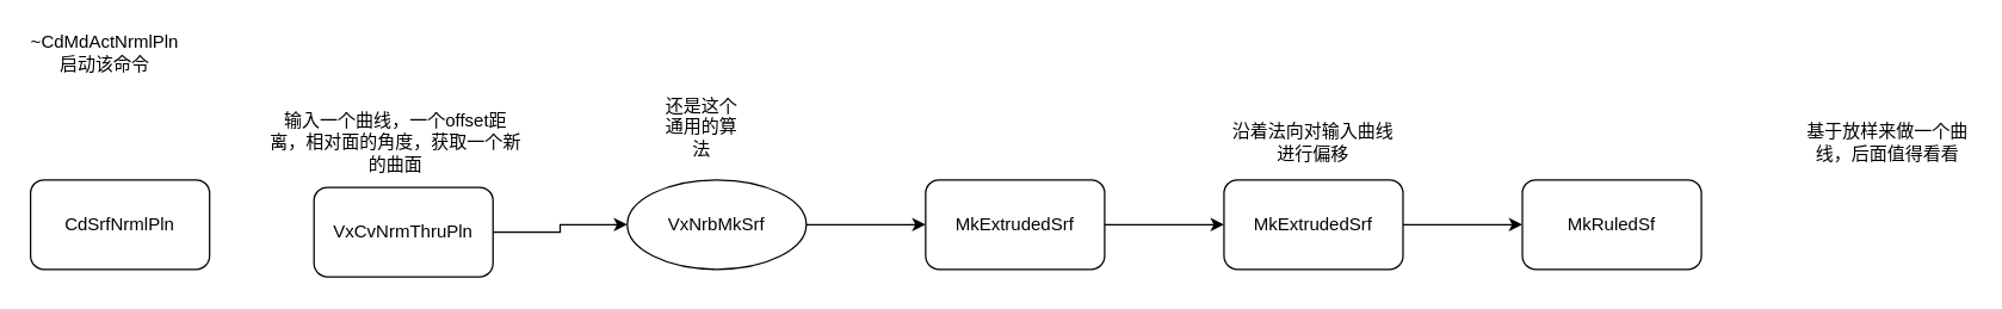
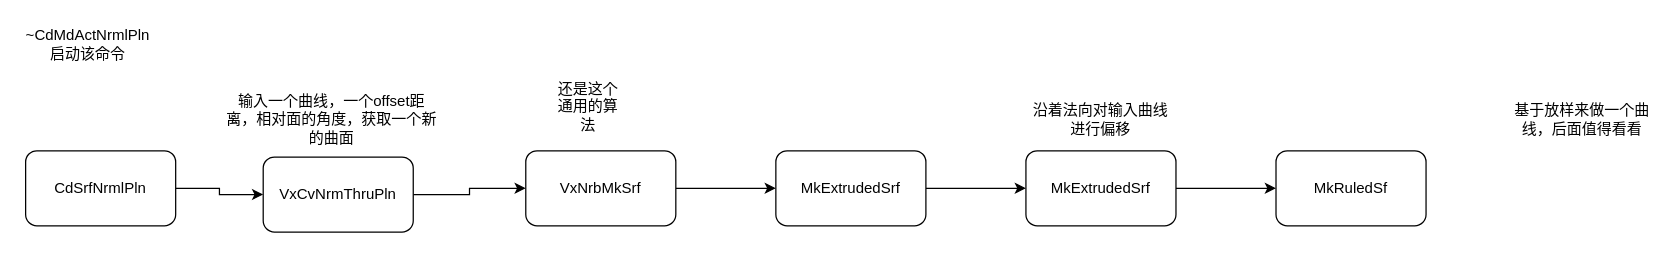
+ <mxCell id="2" value="" style="edgeStyle=orthogonalEdgeStyle;rounded=0;orthogonalLoop=1;jettySize=auto;html=1;" edge="1" parent="1" source="3" target="5"><mxGeometry relative="1" as="geometry" /></mxCell>
- <mxCell id="8" value="VxNrbMkSrf" style="ellipse;whiteSpace=wrap;html=1;" vertex="1" parent="1"><mxGeometry x="420" y="120" width="120" height="60" as="geometry" /></mxCell>
+ <mxCell id="8" value="VxNrbMkSrf" style="whiteSpace=wrap;html=1;rounded=1;" vertex="1" parent="1"><mxGeometry x="420" y="120" width="120" height="60" as="geometry" /></mxCell>
